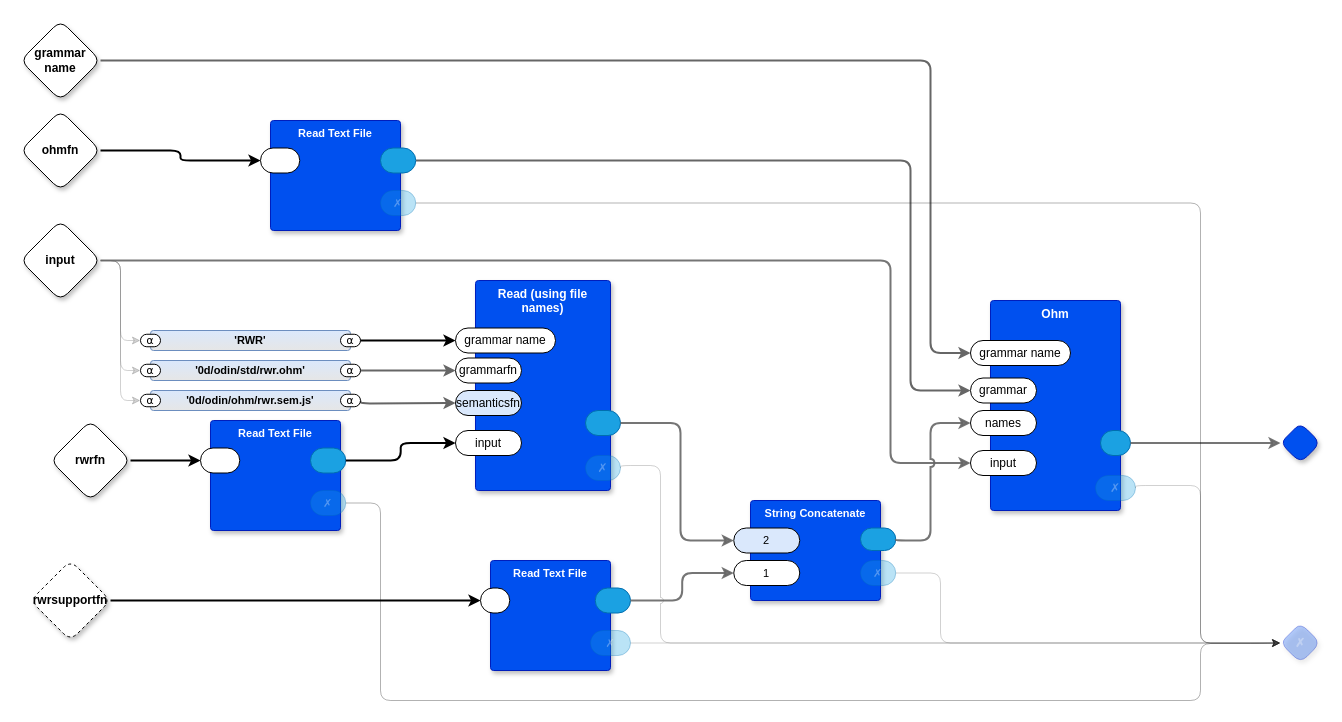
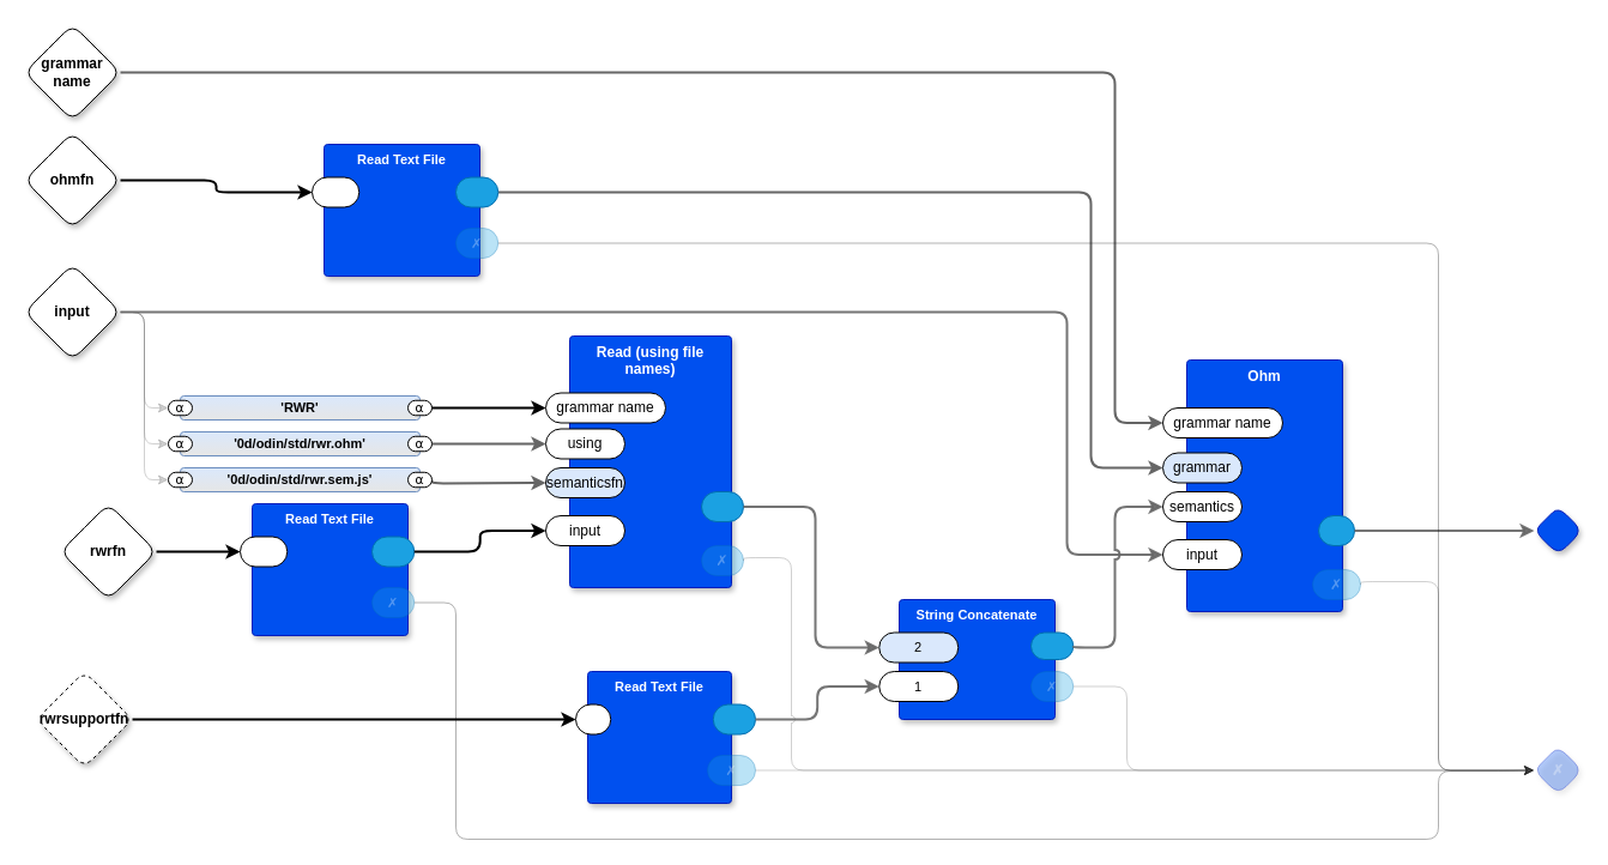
- <mxCell id="4" value="grammarfn" style="rounded=1;whiteSpace=wrap;html=1;sketch=0;points=[[0,0.5,0,0,0],[1,0.5,0,0,0]];arcSize=50;" parent="3" vertex="1"><mxGeometry x="-20" y="77.5" width="66" height="25" as="geometry" /></mxCell>
+ <mxCell id="4" value="using" style="rounded=1;whiteSpace=wrap;html=1;sketch=0;points=[[0,0.5,0,0,0],[1,0.5,0,0,0]];arcSize=50;" parent="3" vertex="1"><mxGeometry x="-20" y="77.5" width="66" height="25" as="geometry" /></mxCell>
- <mxCell id="19" value="grammar" style="rounded=1;whiteSpace=wrap;html=1;sketch=0;points=[[0,0.5,0,0,0],[1,0.5,0,0,0]];arcSize=50;" parent="18" vertex="1"><mxGeometry x="-20" y="77.5" width="66" height="25" as="geometry" /></mxCell>
+ <mxCell id="19" value="grammar" style="rounded=1;whiteSpace=wrap;html=1;sketch=0;points=[[0,0.5,0,0,0],[1,0.5,0,0,0]];arcSize=50;fillColor=#dae8fc;" parent="18" vertex="1"><mxGeometry x="-20" y="77.5" width="66" height="25" as="geometry" /></mxCell>
- <mxCell id="68" value="'0d/odin/ohm/rwr.sem.js'" style="rounded=1;whiteSpace=wrap;html=1;sketch=0;container=1;recursiveResize=0;verticalAlign=middle;arcSize=6;fontStyle=1;autosize=0;points=[];absoluteArcSize=1;shadow=0;strokeColor=#6c8ebf;fillColor=#dae8fc;fontFamily=Helvetica;fontSize=11;gradientColor=#E6E6E6;" parent="1" vertex="1"><mxGeometry x="150" y="390" width="200" height="20" as="geometry"><mxRectangle x="-98" y="-1230" width="99" height="26" as="alternateBounds" /></mxGeometry></mxCell>
+ <mxCell id="68" value="'0d/odin/std/rwr.sem.js'" style="rounded=1;whiteSpace=wrap;html=1;sketch=0;container=1;recursiveResize=0;verticalAlign=middle;arcSize=6;fontStyle=1;autosize=0;points=[];absoluteArcSize=1;shadow=0;strokeColor=#6c8ebf;fillColor=#dae8fc;fontFamily=Helvetica;fontSize=11;gradientColor=#E6E6E6;" parent="1" vertex="1"><mxGeometry x="150" y="390" width="200" height="20" as="geometry"><mxRectangle x="-98" y="-1230" width="99" height="26" as="alternateBounds" /></mxGeometry></mxCell>
- <mxCell id="20" value="names" style="rounded=1;whiteSpace=wrap;html=1;sketch=0;points=[[0,0.5,0,0,0],[1,0.5,0,0,0]];arcSize=50;" parent="18" vertex="1"><mxGeometry x="-20" y="110" width="66" height="25" as="geometry" /></mxCell>
+ <mxCell id="20" value="semantics" style="rounded=1;whiteSpace=wrap;html=1;sketch=0;points=[[0,0.5,0,0,0],[1,0.5,0,0,0]];arcSize=50;" parent="18" vertex="1"><mxGeometry x="-20" y="110" width="66" height="25" as="geometry" /></mxCell>
